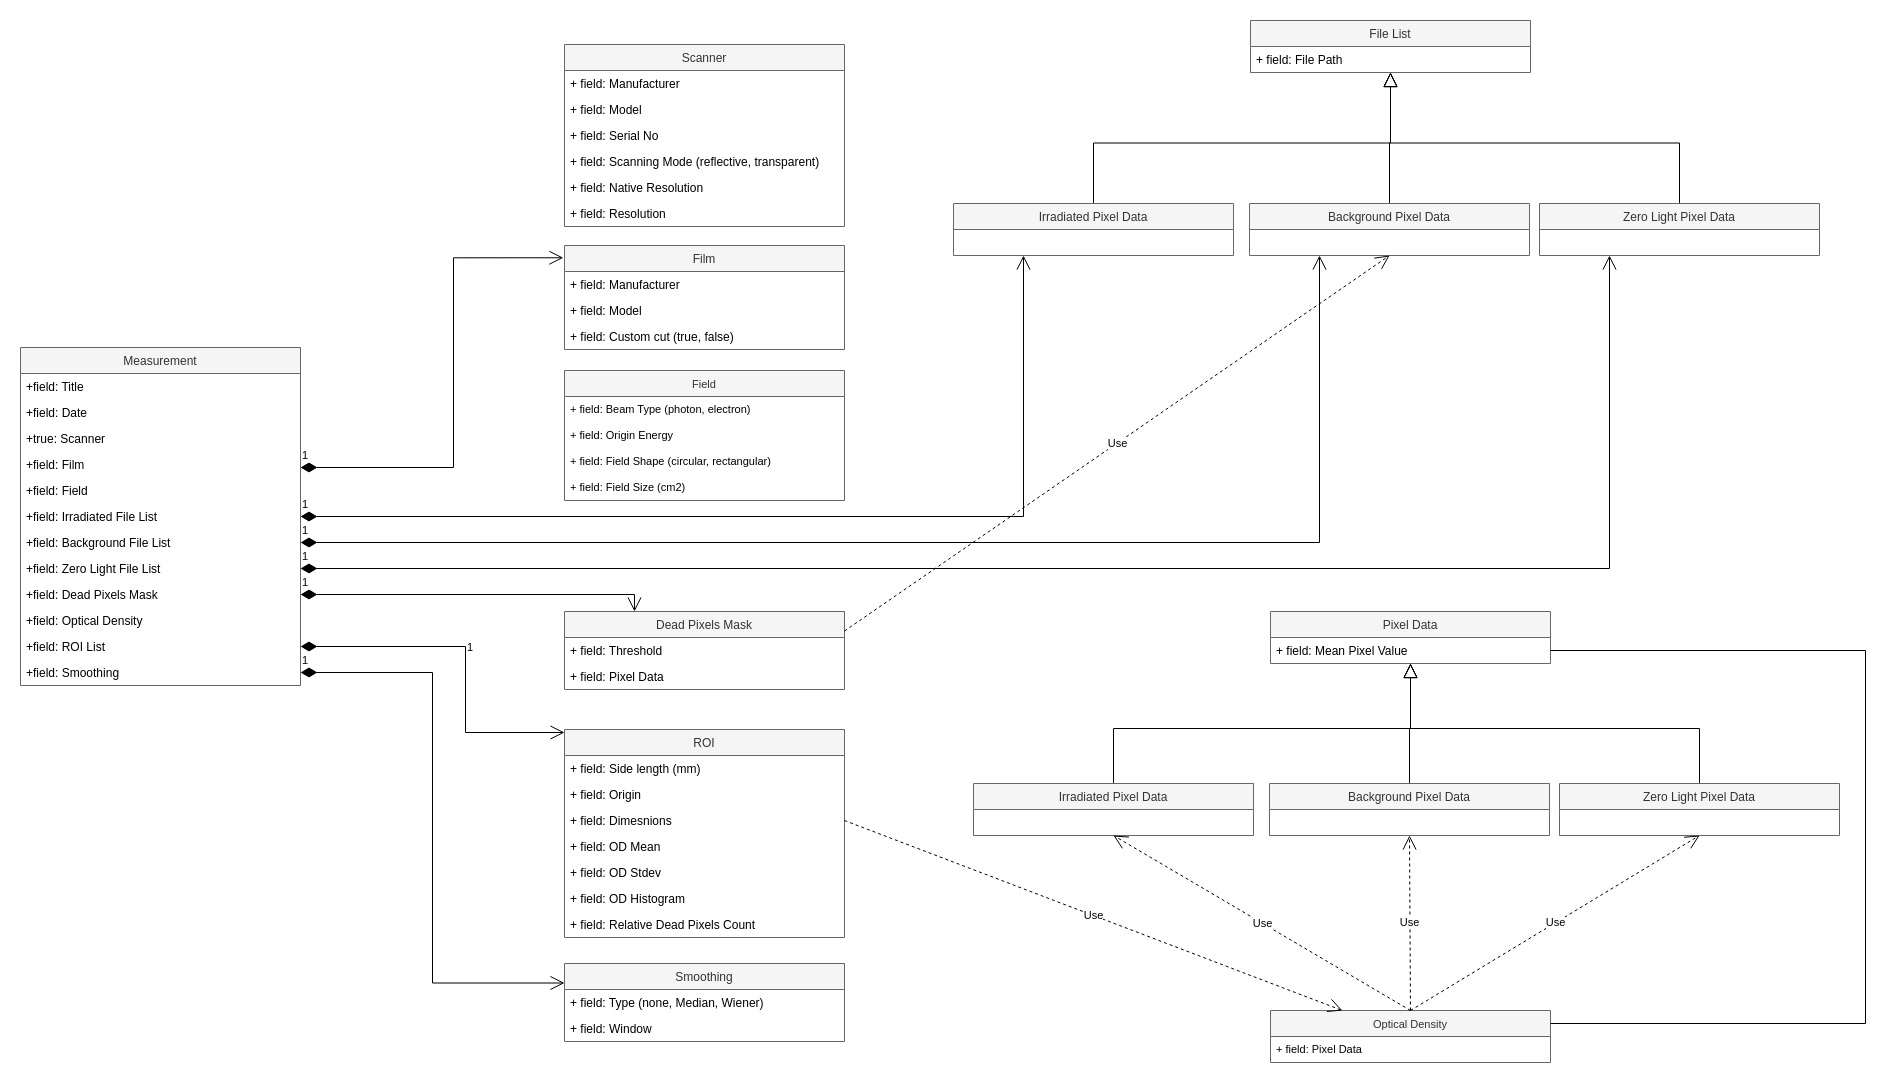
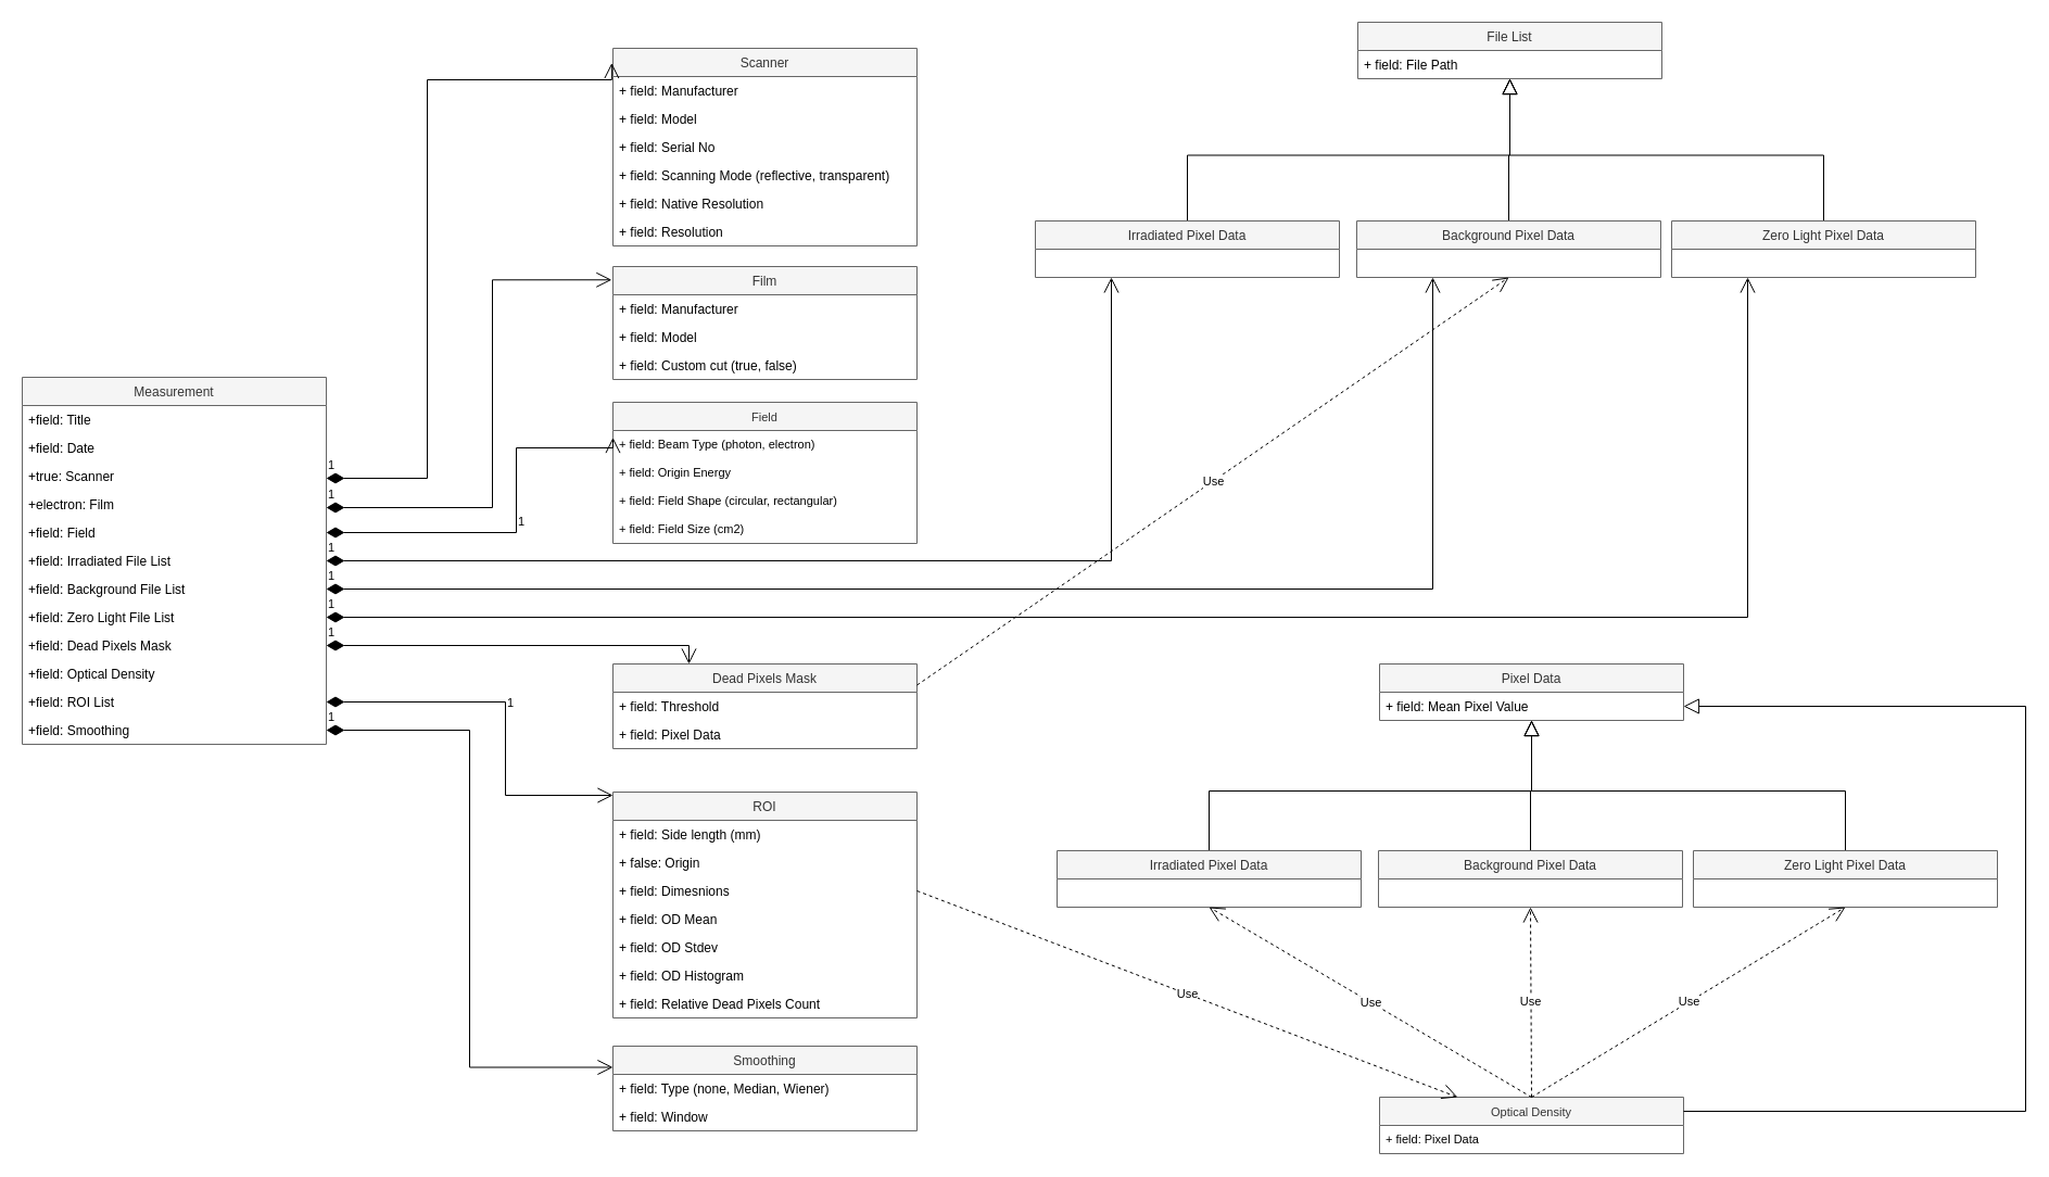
+ <mxCell id="43" value="1" style="endArrow=open;html=1;endSize=12;startArrow=diamondThin;startSize=14;startFill=1;align=left;verticalAlign=bottom;rounded=0;entryX=-0.004;entryY=0.074;entryDx=0;entryDy=0;entryPerimeter=0;edgeStyle=orthogonalEdgeStyle;" parent="1" source="8" target="18" edge="1"><mxGeometry x="-1" y="3" relative="1" as="geometry"><mxPoint x="336" y="441" as="sourcePoint" /><mxPoint x="496" y="441" as="targetPoint" /><Array as="points"><mxPoint x="393" y="440" /><mxPoint x="393" y="73" /></Array></mxGeometry></mxCell>
- <mxCell id="9" value="+field: Film" style="text;strokeColor=none;fillColor=none;align=left;verticalAlign=top;spacingLeft=4;spacingRight=4;overflow=hidden;rotatable=0;points=[[0,0.5],[1,0.5]];portConstraint=eastwest;" parent="5" vertex="1"><mxGeometry y="104" width="280" height="26" as="geometry" /></mxCell>
+ <mxCell id="9" value="+electron: Film" style="text;strokeColor=none;fillColor=none;align=left;verticalAlign=top;spacingLeft=4;spacingRight=4;overflow=hidden;rotatable=0;points=[[0,0.5],[1,0.5]];portConstraint=eastwest;" parent="5" vertex="1"><mxGeometry y="104" width="280" height="26" as="geometry" /></mxCell>
+ <mxCell id="77" value="1" style="endArrow=open;html=1;endSize=12;startArrow=diamondThin;startSize=14;startFill=1;align=left;verticalAlign=bottom;rounded=0;shadow=0;sketch=0;edgeStyle=orthogonalEdgeStyle;exitX=1;exitY=0.5;exitDx=0;exitDy=0;entryX=0;entryY=0.25;entryDx=0;entryDy=0;" parent="1" source="10" target="72" edge="1"><mxGeometry relative="1" as="geometry"><mxPoint x="310" y="477" as="sourcePoint" /><mxPoint x="513" y="336" as="targetPoint" /><Array as="points"><mxPoint x="475" y="490" /><mxPoint x="475" y="412" /></Array></mxGeometry></mxCell>
- <mxCell id="71" style="edgeStyle=orthogonalEdgeStyle;rounded=0;orthogonalLoop=1;jettySize=auto;html=1;exitX=1;exitY=0.25;exitDx=0;exitDy=0;endArrow=none;endFill=0;endSize=12;entryX=1;entryY=0.5;entryDx=0;entryDy=0;" parent="1" source="62" target="51" edge="1"><mxGeometry relative="1" as="geometry"><mxPoint x="1709" y="793" as="sourcePoint" /><mxPoint x="1420" y="673" as="targetPoint" /><Array as="points"><mxPoint x="1865" y="1023" /><mxPoint x="1865" y="650" /></Array></mxGeometry></mxCell>
+ <mxCell id="71" style="edgeStyle=orthogonalEdgeStyle;rounded=0;orthogonalLoop=1;jettySize=auto;html=1;exitX=1;exitY=0.25;exitDx=0;exitDy=0;endArrow=block;endFill=0;endSize=12;entryX=1;entryY=0.5;entryDx=0;entryDy=0;" parent="1" source="62" target="51" edge="1"><mxGeometry relative="1" as="geometry"><mxPoint x="1709" y="793" as="sourcePoint" /><mxPoint x="1420" y="673" as="targetPoint" /><Array as="points"><mxPoint x="1865" y="1023" /><mxPoint x="1865" y="650" /></Array></mxGeometry></mxCell>
- <mxCell id="31" value="+ field: Origin" style="text;strokeColor=none;fillColor=none;align=left;verticalAlign=top;spacingLeft=4;spacingRight=4;overflow=hidden;rotatable=0;points=[[0,0.5],[1,0.5]];portConstraint=eastwest;" parent="29" vertex="1"><mxGeometry y="52" width="280" height="26" as="geometry" /></mxCell>
+ <mxCell id="31" value="+ false: Origin" style="text;strokeColor=none;fillColor=none;align=left;verticalAlign=top;spacingLeft=4;spacingRight=4;overflow=hidden;rotatable=0;points=[[0,0.5],[1,0.5]];portConstraint=eastwest;" parent="29" vertex="1"><mxGeometry y="52" width="280" height="26" as="geometry" /></mxCell>
